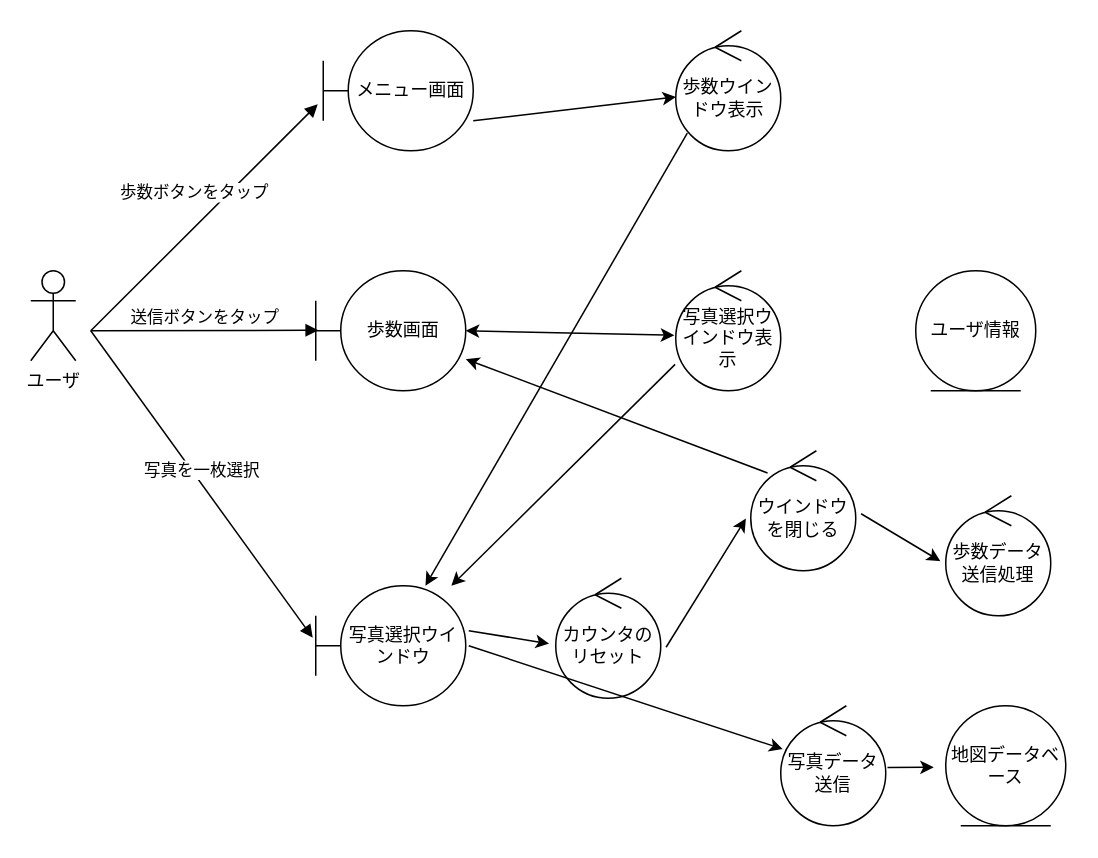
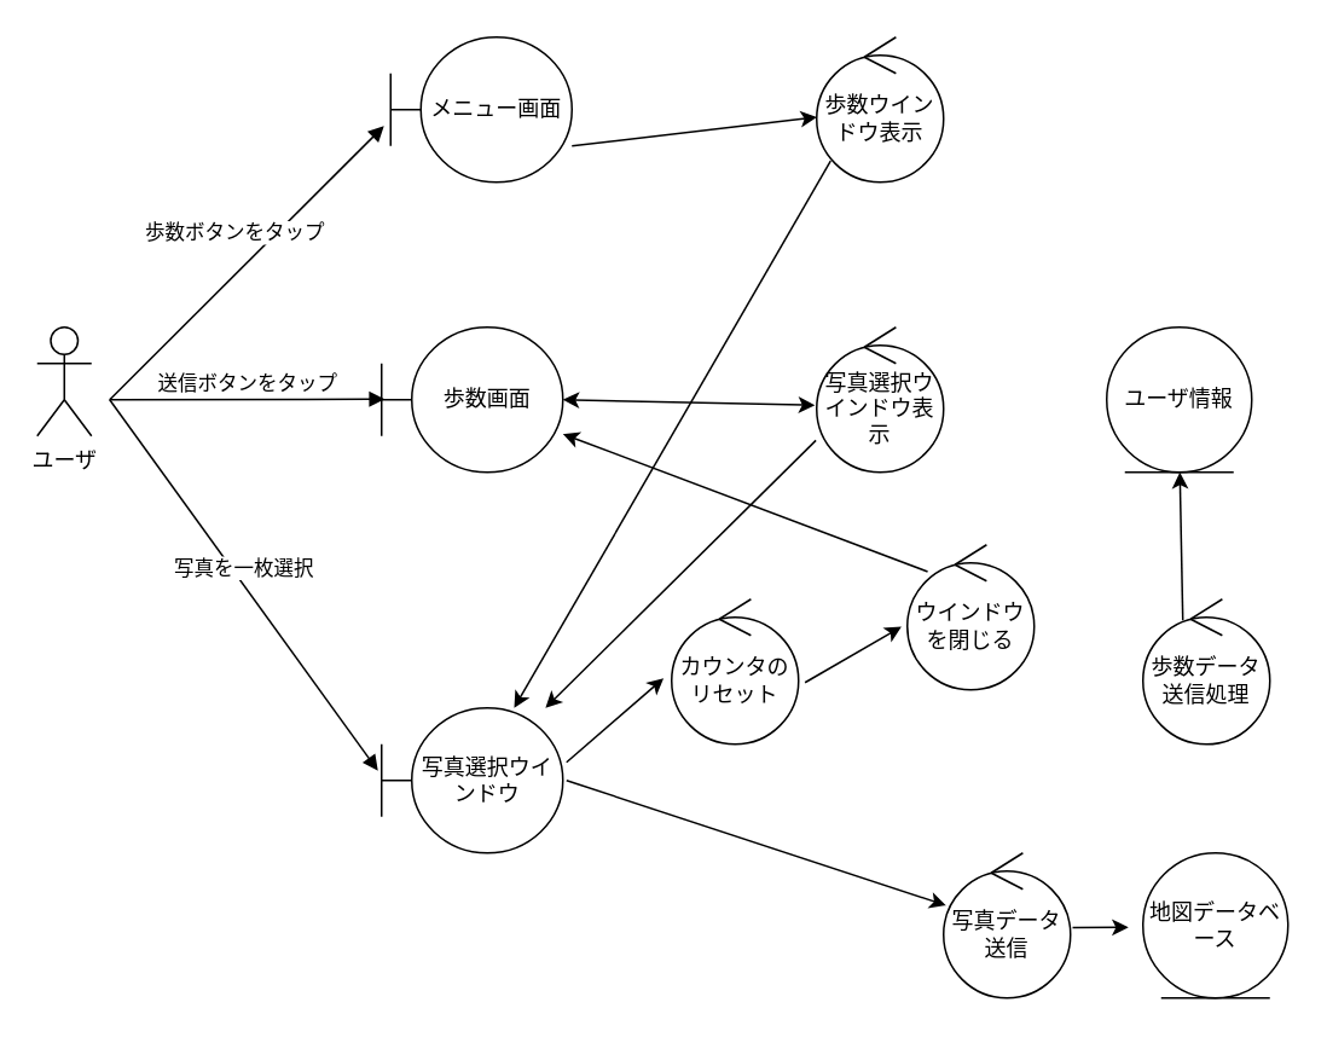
+ <mxCell id="25" value="" style="endArrow=classic;html=1;exitX=0.314;exitY=0.145;exitDx=0;exitDy=0;exitPerimeter=0;" edge="1" parent="1" source="24" target="11"><mxGeometry width="50" height="50" relative="1" as="geometry"><mxPoint x="340" y="290" as="sourcePoint" /><mxPoint x="390" y="240" as="targetPoint" /></mxGeometry></mxCell>
- <mxCell id="26" value="" style="endArrow=classic;html=1;exitX=1.051;exitY=0.525;exitDx=0;exitDy=0;exitPerimeter=0;entryX=-0.051;entryY=0.545;entryDx=0;entryDy=0;entryPerimeter=0;" edge="1" parent="1" source="20" target="24"><mxGeometry width="50" height="50" relative="1" as="geometry"><mxPoint x="340" y="290" as="sourcePoint" /><mxPoint x="390" y="240" as="targetPoint" /></mxGeometry></mxCell>
- <mxCell id="17" value="カウンタのリセット" style="ellipse;shape=umlControl;whiteSpace=wrap;html=1;" vertex="1" parent="1"><mxGeometry x="370" y="385" width="70" height="80" as="geometry" /></mxCell>
+ <mxCell id="17" value="カウンタのリセット" style="ellipse;shape=umlControl;whiteSpace=wrap;html=1;" vertex="1" parent="1"><mxGeometry x="370" y="330" width="70" height="80" as="geometry" /></mxCell>
